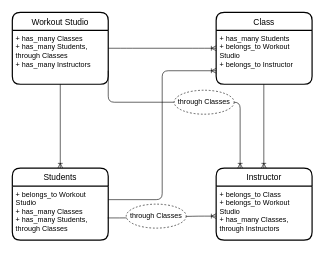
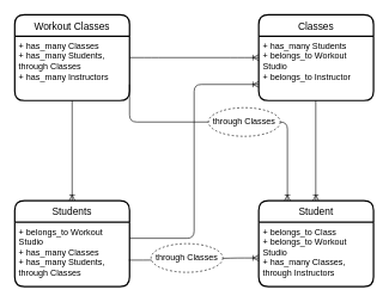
- <mxCell id="8" value="Workout Studio" style="swimlane;childLayout=stackLayout;horizontal=1;startSize=30;horizontalStack=0;rounded=1;fontSize=14;fontStyle=0;strokeWidth=2;resizeParent=0;resizeLast=1;shadow=0;dashed=0;align=center;" vertex="1" parent="1"><mxGeometry x="20" y="20" width="160" height="120" as="geometry" /></mxCell>
+ <mxCell id="8" value="Workout Classes" style="swimlane;childLayout=stackLayout;horizontal=1;startSize=30;horizontalStack=0;rounded=1;fontSize=14;fontStyle=0;strokeWidth=2;resizeParent=0;resizeLast=1;shadow=0;dashed=0;align=center;" vertex="1" parent="1"><mxGeometry x="20" y="20" width="160" height="120" as="geometry" /></mxCell>
- <mxCell id="4" value="Class" style="swimlane;childLayout=stackLayout;horizontal=1;startSize=30;horizontalStack=0;rounded=1;fontSize=14;fontStyle=0;strokeWidth=2;resizeParent=0;resizeLast=1;shadow=0;dashed=0;align=center;" vertex="1" parent="1"><mxGeometry x="360" y="20" width="160" height="120" as="geometry" /></mxCell>
+ <mxCell id="4" value="Classes" style="swimlane;childLayout=stackLayout;horizontal=1;startSize=30;horizontalStack=0;rounded=1;fontSize=14;fontStyle=0;strokeWidth=2;resizeParent=0;resizeLast=1;shadow=0;dashed=0;align=center;" vertex="1" parent="1"><mxGeometry x="360" y="20" width="160" height="120" as="geometry" /></mxCell>
- <mxCell id="2" value="Instructor" style="swimlane;childLayout=stackLayout;horizontal=1;startSize=30;horizontalStack=0;rounded=1;fontSize=14;fontStyle=0;strokeWidth=2;resizeParent=0;resizeLast=1;shadow=0;dashed=0;align=center;" vertex="1" parent="1"><mxGeometry x="360" y="280" width="160" height="120" as="geometry" /></mxCell>
+ <mxCell id="2" value="Student" style="swimlane;childLayout=stackLayout;horizontal=1;startSize=30;horizontalStack=0;rounded=1;fontSize=14;fontStyle=0;strokeWidth=2;resizeParent=0;resizeLast=1;shadow=0;dashed=0;align=center;" vertex="1" parent="1"><mxGeometry x="360" y="280" width="160" height="120" as="geometry" /></mxCell>
